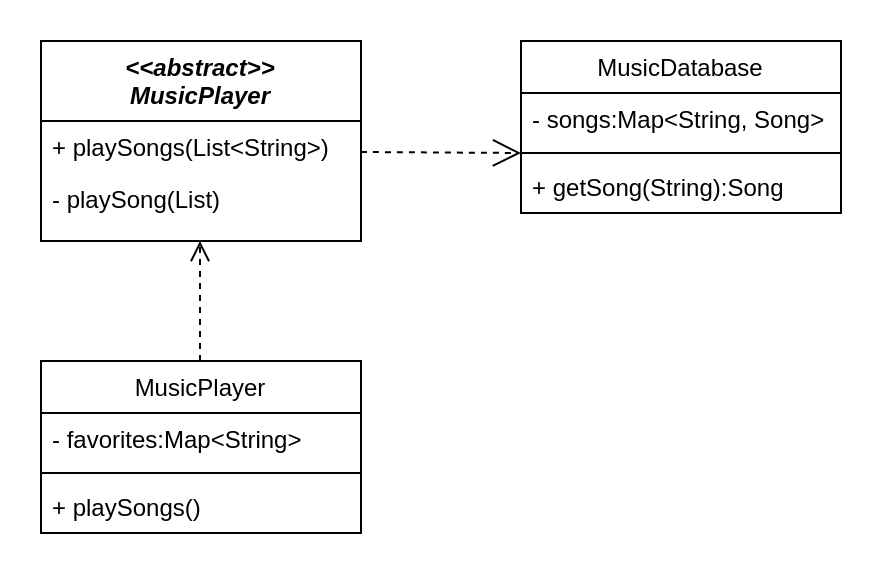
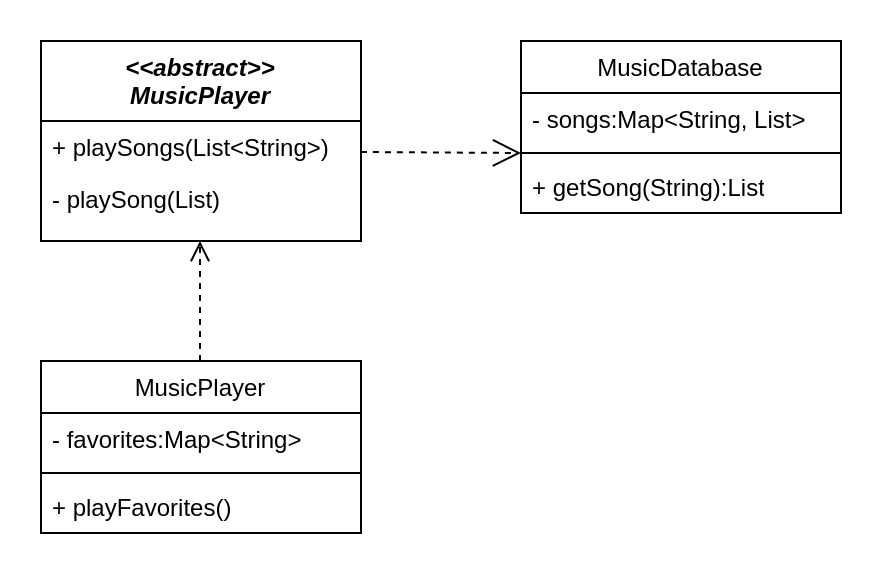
- <mxCell id="6" value="- songs:Map&amp;lt;String, Song&amp;gt;" style="text;strokeColor=none;fillColor=none;align=left;verticalAlign=top;spacingLeft=4;spacingRight=4;overflow=hidden;rotatable=0;points=[[0,0.5],[1,0.5]];portConstraint=eastwest;whiteSpace=wrap;html=1;" vertex="1" parent="5"><mxGeometry y="26" width="160" height="26" as="geometry" /></mxCell>
+ <mxCell id="6" value="- songs:Map&amp;lt;String, List&amp;gt;" style="text;strokeColor=none;fillColor=none;align=left;verticalAlign=top;spacingLeft=4;spacingRight=4;overflow=hidden;rotatable=0;points=[[0,0.5],[1,0.5]];portConstraint=eastwest;whiteSpace=wrap;html=1;" vertex="1" parent="5"><mxGeometry y="26" width="160" height="26" as="geometry" /></mxCell>
- <mxCell id="9" value="+ getSong(String):Song" style="text;strokeColor=none;fillColor=none;align=left;verticalAlign=top;spacingLeft=4;spacingRight=4;overflow=hidden;rotatable=0;points=[[0,0.5],[1,0.5]];portConstraint=eastwest;whiteSpace=wrap;html=1;" vertex="1" parent="5"><mxGeometry y="60" width="160" height="26" as="geometry" /></mxCell>
+ <mxCell id="9" value="+ getSong(String):List" style="text;strokeColor=none;fillColor=none;align=left;verticalAlign=top;spacingLeft=4;spacingRight=4;overflow=hidden;rotatable=0;points=[[0,0.5],[1,0.5]];portConstraint=eastwest;whiteSpace=wrap;html=1;" vertex="1" parent="5"><mxGeometry y="60" width="160" height="26" as="geometry" /></mxCell>
- <mxCell id="13" value="+ playSongs()" style="text;strokeColor=none;fillColor=none;align=left;verticalAlign=top;spacingLeft=4;spacingRight=4;overflow=hidden;rotatable=0;points=[[0,0.5],[1,0.5]];portConstraint=eastwest;whiteSpace=wrap;html=1;" vertex="1" parent="10"><mxGeometry y="60" width="160" height="26" as="geometry" /></mxCell>
+ <mxCell id="13" value="+ playFavorites()" style="text;strokeColor=none;fillColor=none;align=left;verticalAlign=top;spacingLeft=4;spacingRight=4;overflow=hidden;rotatable=0;points=[[0,0.5],[1,0.5]];portConstraint=eastwest;whiteSpace=wrap;html=1;" vertex="1" parent="10"><mxGeometry y="60" width="160" height="26" as="geometry" /></mxCell>
